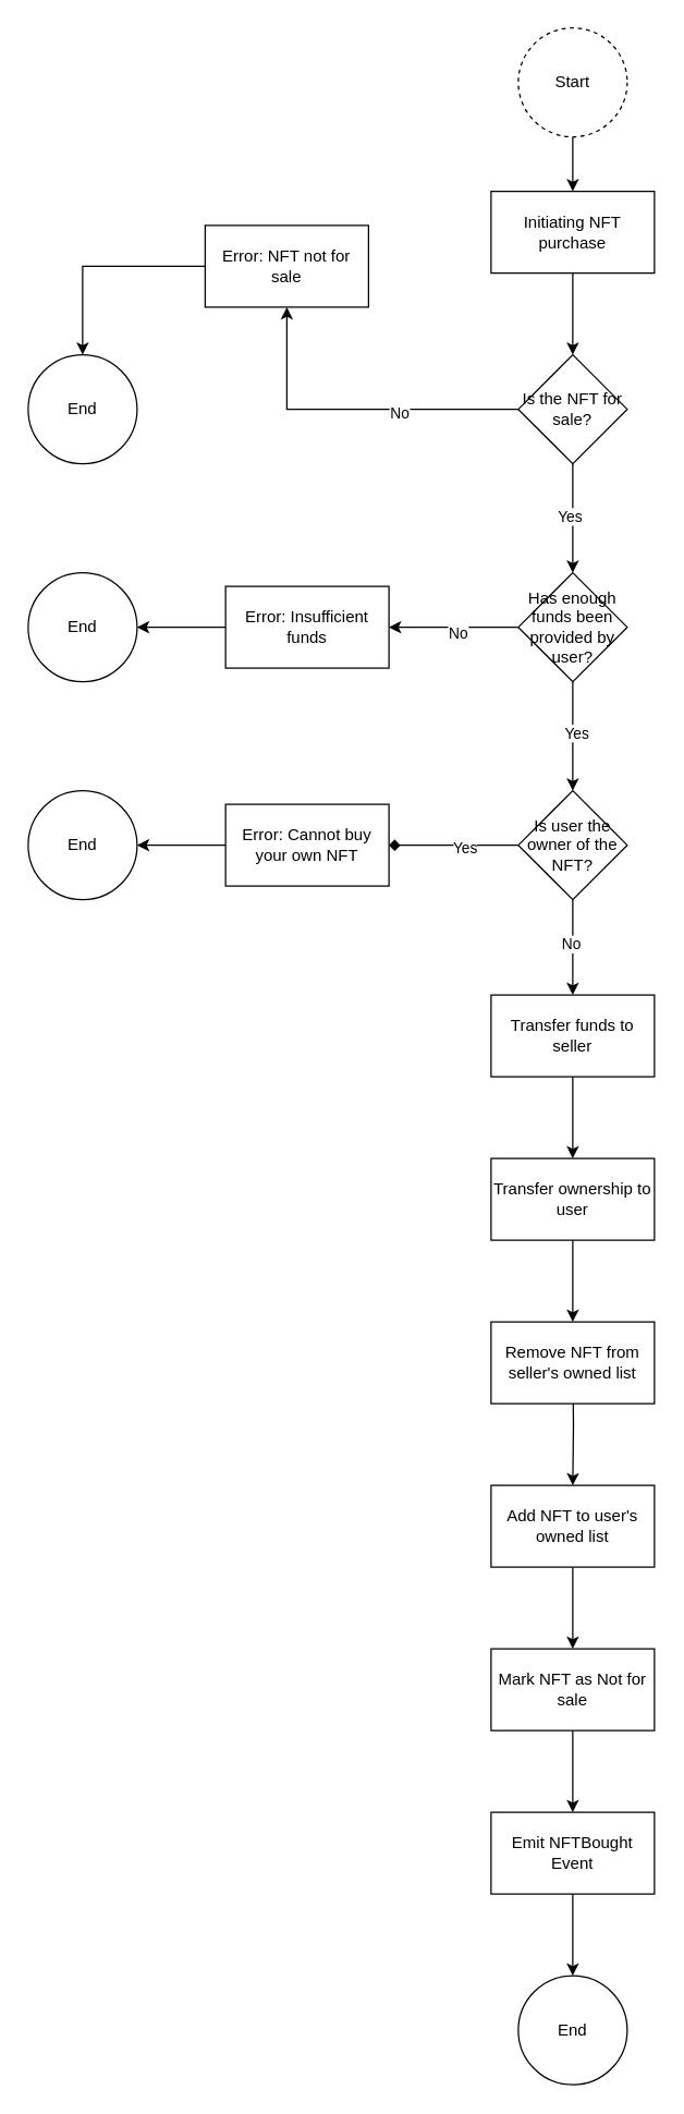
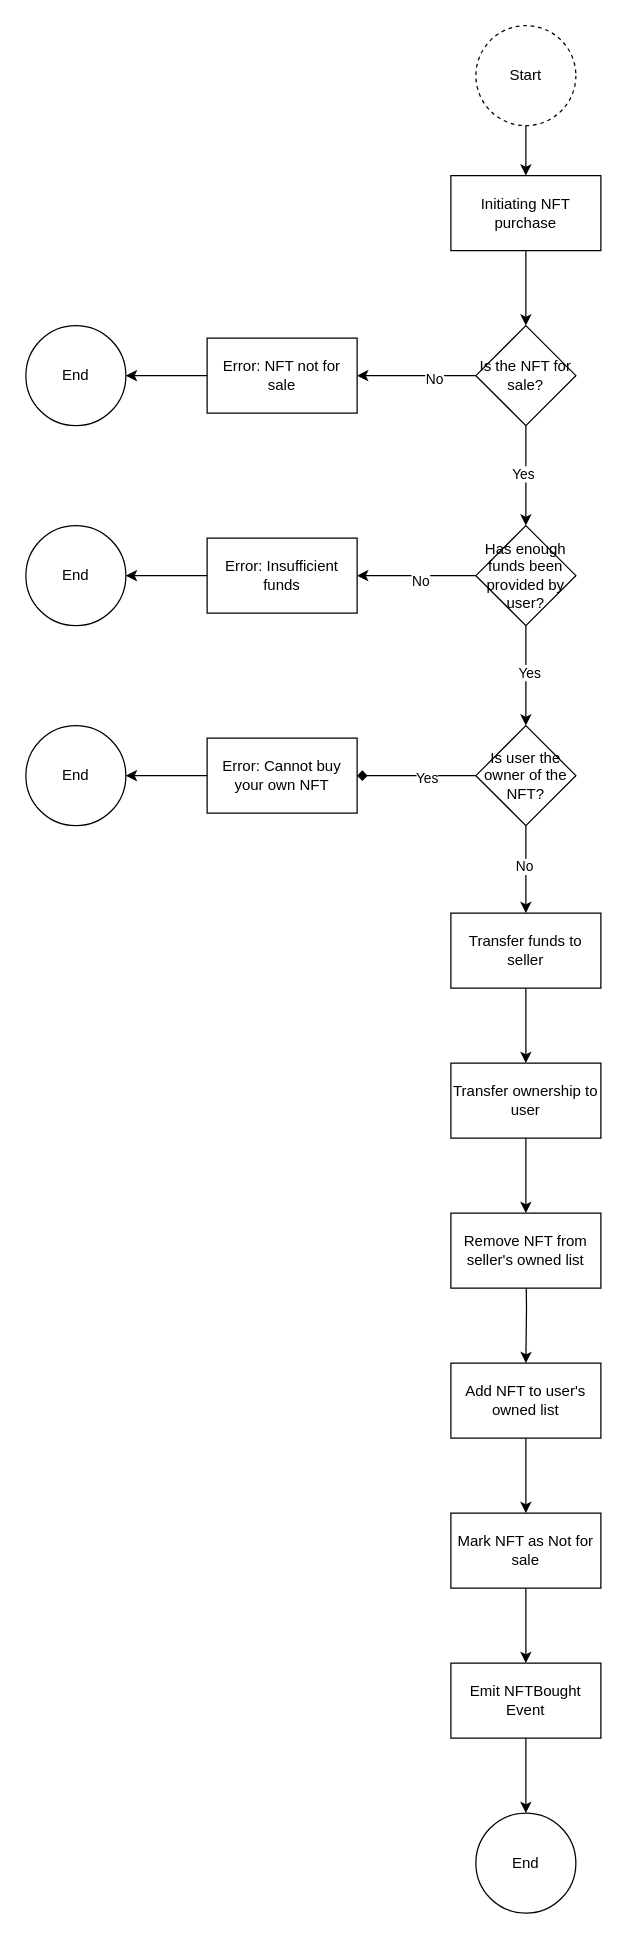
- <mxCell id="12" value="Error: NFT not for sale" style="whiteSpace=wrap;html=1;" vertex="1" parent="1"><mxGeometry x="150" y="165" width="120" height="60" as="geometry" /></mxCell>
+ <mxCell id="12" value="Error: NFT not for sale" style="whiteSpace=wrap;html=1;" vertex="1" parent="1"><mxGeometry x="165" y="270" width="120" height="60" as="geometry" /></mxCell>
